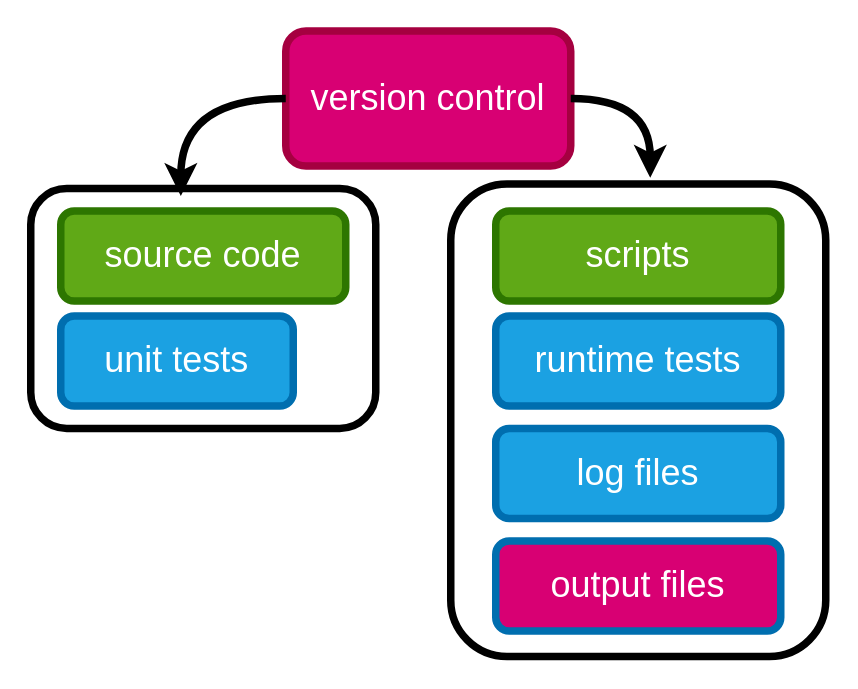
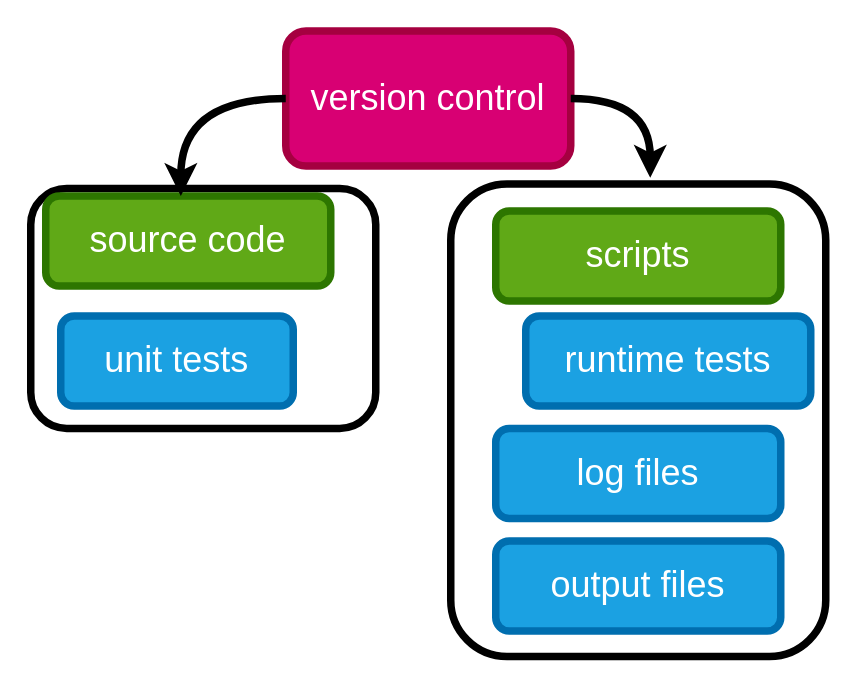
- <mxCell id="6" value="&lt;span style=&quot;font-size: 24px;&quot;&gt;source code&lt;/span&gt;" style="rounded=1;whiteSpace=wrap;html=1;fillColor=#60a917;fontColor=#ffffff;strokeColor=#2D7600;strokeWidth=5;" vertex="1" parent="1"><mxGeometry x="40" y="140" width="190" height="60" as="geometry" /></mxCell>
+ <mxCell id="6" value="&lt;span style=&quot;font-size: 24px;&quot;&gt;source code&lt;/span&gt;" style="rounded=1;whiteSpace=wrap;html=1;fillColor=#60a917;fontColor=#ffffff;strokeColor=#2D7600;strokeWidth=5;" vertex="1" parent="1"><mxGeometry x="30" y="130" width="190" height="60" as="geometry" /></mxCell>
- <mxCell id="8" value="&lt;font style=&quot;font-size: 24px;&quot;&gt;runtime tests&lt;/font&gt;" style="rounded=1;whiteSpace=wrap;html=1;fillColor=#1ba1e2;fontColor=#ffffff;strokeColor=#006EAF;strokeWidth=5;" vertex="1" parent="1"><mxGeometry x="330" y="210" width="190" height="60" as="geometry" /></mxCell>
+ <mxCell id="8" value="&lt;font style=&quot;font-size: 24px;&quot;&gt;runtime tests&lt;/font&gt;" style="rounded=1;whiteSpace=wrap;html=1;fillColor=#1ba1e2;fontColor=#ffffff;strokeColor=#006EAF;strokeWidth=5;" vertex="1" parent="1"><mxGeometry x="350" y="210" width="190" height="60" as="geometry" /></mxCell>
- <mxCell id="10" value="&lt;font style=&quot;font-size: 24px;&quot;&gt;output files&lt;/font&gt;" style="rounded=1;whiteSpace=wrap;html=1;fillColor=#d80073;fontColor=#ffffff;strokeColor=#006EAF;strokeWidth=5;" vertex="1" parent="1"><mxGeometry x="330" y="360" width="190" height="60" as="geometry" /></mxCell>
+ <mxCell id="10" value="&lt;font style=&quot;font-size: 24px;&quot;&gt;output files&lt;/font&gt;" style="rounded=1;whiteSpace=wrap;html=1;fillColor=#1ba1e2;fontColor=#ffffff;strokeColor=#006EAF;strokeWidth=5;" vertex="1" parent="1"><mxGeometry x="330" y="360" width="190" height="60" as="geometry" /></mxCell>
